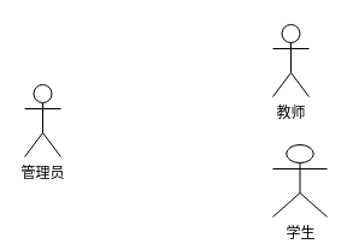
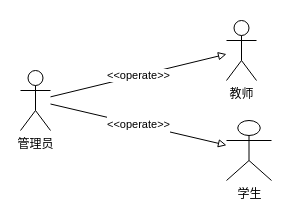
+ <mxCell id="2" value="&amp;lt;&amp;lt;operate&amp;gt;&amp;gt;" style="rounded=0;orthogonalLoop=1;jettySize=auto;html=1;endArrow=block;endFill=0;" edge="1" parent="1" source="4" target="6"><mxGeometry relative="1" as="geometry" /></mxCell>
+ <mxCell id="3" value="&#10;&#10;&lt;span style=&quot;color: rgb(0, 0, 0); font-family: helvetica; font-size: 11px; font-style: normal; font-weight: 400; letter-spacing: normal; text-align: center; text-indent: 0px; text-transform: none; word-spacing: 0px; background-color: rgb(255, 255, 255); display: inline; float: none;&quot;&gt;&amp;lt;&amp;lt;operate&amp;gt;&amp;gt;&lt;/span&gt;&#10;&#10;" style="edgeStyle=none;rounded=0;orthogonalLoop=1;jettySize=auto;html=1;endArrow=block;endFill=0;" edge="1" parent="1" source="4" target="5"><mxGeometry relative="1" as="geometry" /></mxCell>
